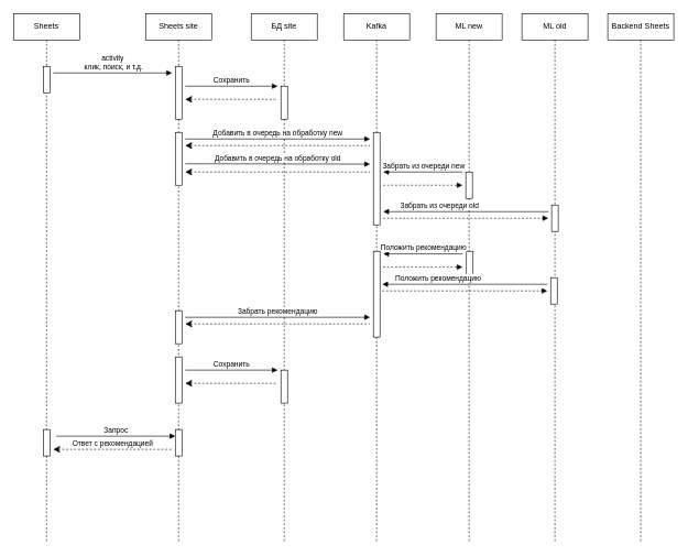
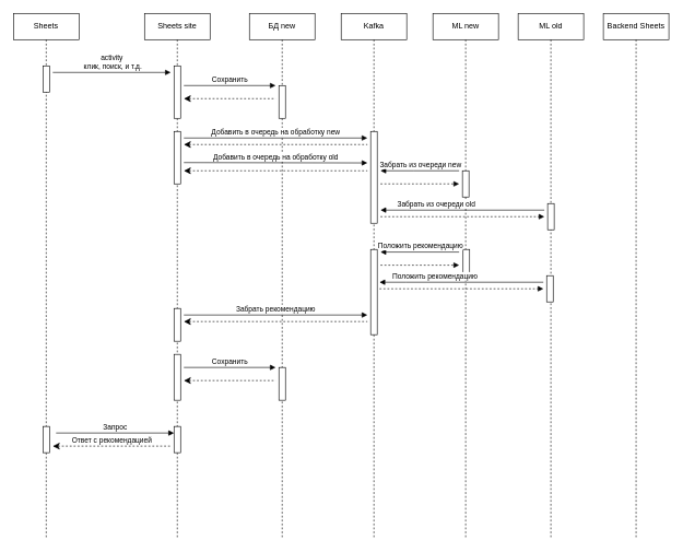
- <mxCell id="2" value="БД site" style="shape=umlLifeline;perimeter=lifelinePerimeter;whiteSpace=wrap;html=1;container=1;dropTarget=0;collapsible=0;recursiveResize=0;outlineConnect=0;portConstraint=eastwest;newEdgeStyle={&quot;curved&quot;:0,&quot;rounded&quot;:0};" vertex="1" parent="1"><mxGeometry x="380" y="20" width="100" height="800" as="geometry" /></mxCell>
+ <mxCell id="2" value="БД new" style="shape=umlLifeline;perimeter=lifelinePerimeter;whiteSpace=wrap;html=1;container=1;dropTarget=0;collapsible=0;recursiveResize=0;outlineConnect=0;portConstraint=eastwest;newEdgeStyle={&quot;curved&quot;:0,&quot;rounded&quot;:0};" vertex="1" parent="1"><mxGeometry x="380" y="20" width="100" height="800" as="geometry" /></mxCell>
